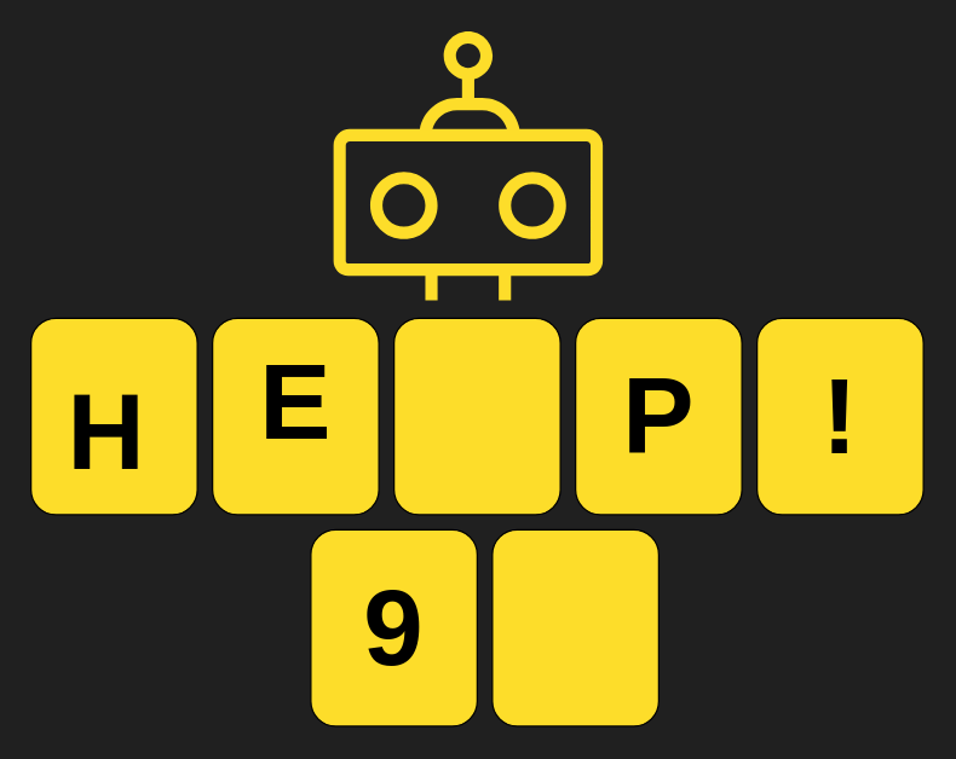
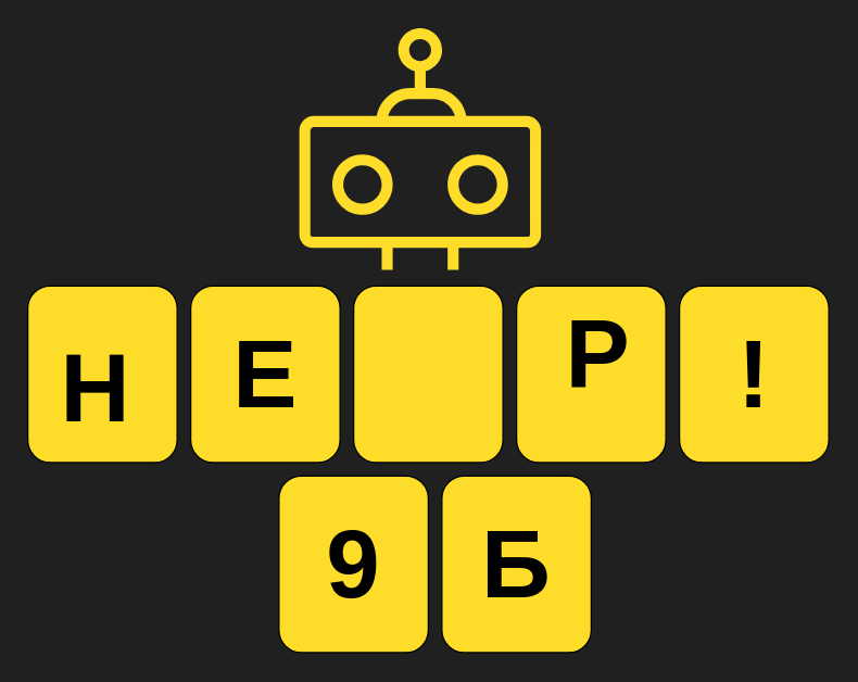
- <mxCell id="8" value="&lt;font style=&quot;font-size: 71px;&quot;&gt;&lt;b&gt;E&lt;/b&gt;&lt;/font&gt;" style="text;html=1;align=center;verticalAlign=middle;whiteSpace=wrap;rounded=0;" vertex="1" parent="1"><mxGeometry x="155" y="230" width="80" height="70" as="geometry" /></mxCell>
+ <mxCell id="8" value="&lt;font style=&quot;font-size: 71px;&quot;&gt;&lt;b&gt;E&lt;/b&gt;&lt;/font&gt;" style="text;html=1;align=center;verticalAlign=middle;whiteSpace=wrap;rounded=0;" vertex="1" parent="1"><mxGeometry x="155" y="240" width="80" height="70" as="geometry" /></mxCell>
- <mxCell id="9" value="&lt;font style=&quot;font-size: 71px;&quot;&gt;&lt;b&gt;P&lt;/b&gt;&lt;/font&gt;" style="text;html=1;align=center;verticalAlign=middle;whiteSpace=wrap;rounded=0;" vertex="1" parent="1"><mxGeometry x="395" y="240" width="80" height="70" as="geometry" /></mxCell>
+ <mxCell id="9" value="&lt;font style=&quot;font-size: 71px;&quot;&gt;&lt;b&gt;P&lt;/b&gt;&lt;/font&gt;" style="text;html=1;align=center;verticalAlign=middle;whiteSpace=wrap;rounded=0;" vertex="1" parent="1"><mxGeometry x="400" y="225" width="80" height="70" as="geometry" /></mxCell>
+ <mxCell id="14" value="&lt;span style=&quot;font-size: 71px;&quot;&gt;&lt;b&gt;Б&lt;/b&gt;&lt;/span&gt;" style="text;html=1;align=center;verticalAlign=middle;whiteSpace=wrap;rounded=0;" vertex="1" parent="1"><mxGeometry x="340" y="380" width="80" height="70" as="geometry" /></mxCell>
